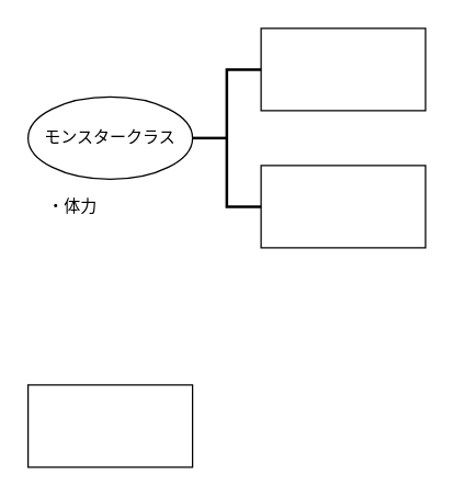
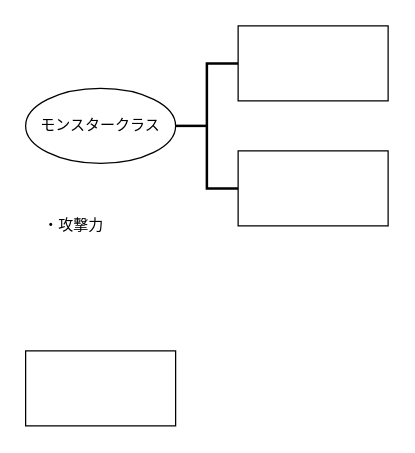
- <mxCell id="6" value="・体力" style="text;html=1;align=center;verticalAlign=middle;resizable=0;points=[];autosize=1;" vertex="1" parent="1"><mxGeometry x="27" y="140" width="50" height="20" as="geometry" /></mxCell>
+ <mxCell id="7" value="・攻撃力" style="text;html=1;align=center;verticalAlign=middle;resizable=0;points=[];autosize=1;" vertex="1" parent="1"><mxGeometry x="28" y="170" width="60" height="20" as="geometry" /></mxCell>
